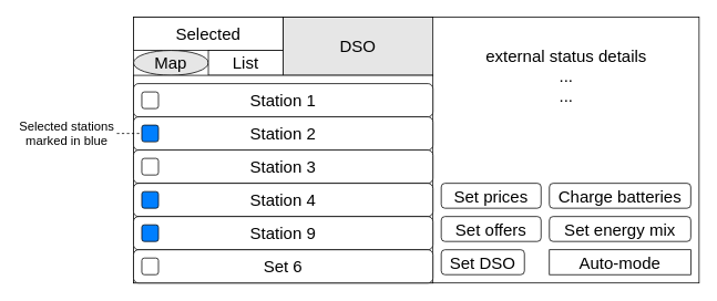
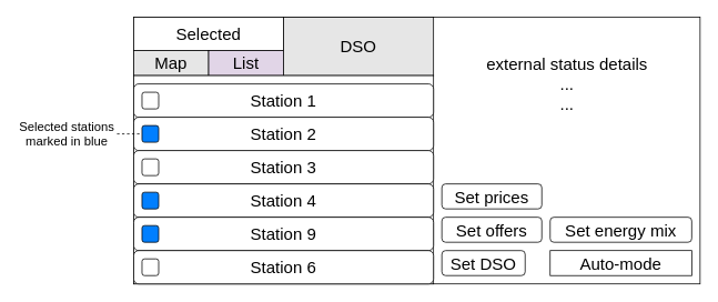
- <mxCell id="6" value="Map" style="ellipse;whiteSpace=wrap;html=1;fontSize=20;fontColor=#000000;strokeColor=#000000;fillColor=#E6E6E6;" parent="1" vertex="1"><mxGeometry x="160" y="60" width="90" height="30" as="geometry" /></mxCell>
+ <mxCell id="6" value="Map" style="rounded=0;whiteSpace=wrap;html=1;fontSize=20;fontColor=#000000;strokeColor=#000000;fillColor=#E6E6E6;" parent="1" vertex="1"><mxGeometry x="160" y="60" width="90" height="30" as="geometry" /></mxCell>
- <mxCell id="7" value="List" style="rounded=0;whiteSpace=wrap;html=1;fontSize=20;" parent="1" vertex="1"><mxGeometry x="250" y="60" width="90" height="30" as="geometry" /></mxCell>
+ <mxCell id="7" value="List" style="rounded=0;whiteSpace=wrap;html=1;fontSize=20;fillColor=#e1d5e7;" parent="1" vertex="1"><mxGeometry x="250" y="60" width="90" height="30" as="geometry" /></mxCell>
- <mxCell id="8" value="external status details&lt;br&gt;...&lt;br&gt;..." style="text;html=1;strokeColor=none;fillColor=none;align=center;verticalAlign=middle;whiteSpace=wrap;rounded=0;fontSize=20;fontColor=#000000;" parent="1" vertex="1"><mxGeometry x="577.5" y="50" width="205" height="80" as="geometry" /></mxCell>
+ <mxCell id="8" value="external status details&lt;br&gt;...&lt;br&gt;..." style="text;html=1;strokeColor=none;fillColor=none;align=center;verticalAlign=middle;whiteSpace=wrap;rounded=0;fontSize=20;fontColor=#000000;" parent="1" vertex="1"><mxGeometry x="577.5" y="60" width="205" height="80" as="geometry" /></mxCell>
- <mxCell id="23" value="Charge batteries" style="rounded=1;whiteSpace=wrap;html=1;fontSize=20;" parent="1" vertex="1"><mxGeometry x="660" y="220" width="170" height="30" as="geometry" /></mxCell>
- <mxCell id="15" value="Set 6" style="rounded=1;whiteSpace=wrap;html=1;fontSize=20;fontColor=#000000;strokeColor=#000000;fillColor=#FFFFFF;" parent="1" vertex="1"><mxGeometry x="160" y="300" width="360" height="40" as="geometry" /></mxCell>
+ <mxCell id="15" value="Station 6" style="rounded=1;whiteSpace=wrap;html=1;fontSize=20;fontColor=#000000;strokeColor=#000000;fillColor=#FFFFFF;" parent="1" vertex="1"><mxGeometry x="160" y="300" width="360" height="40" as="geometry" /></mxCell>
